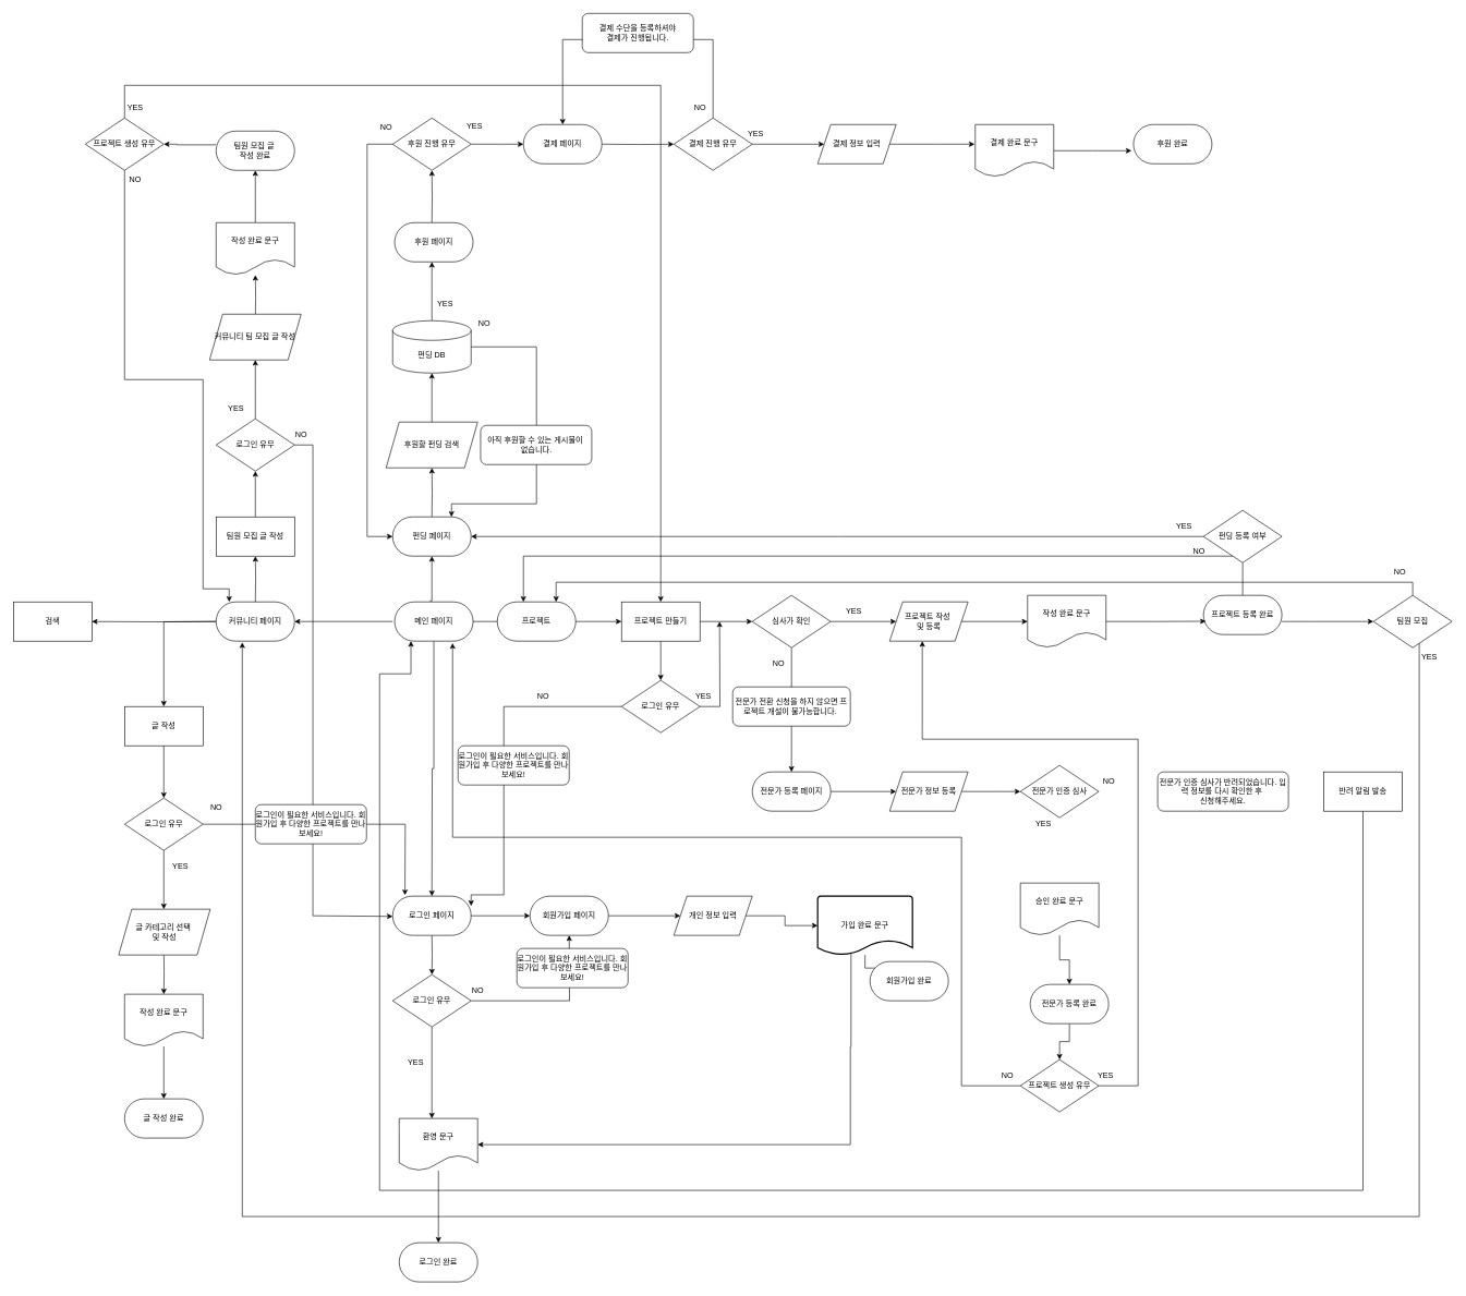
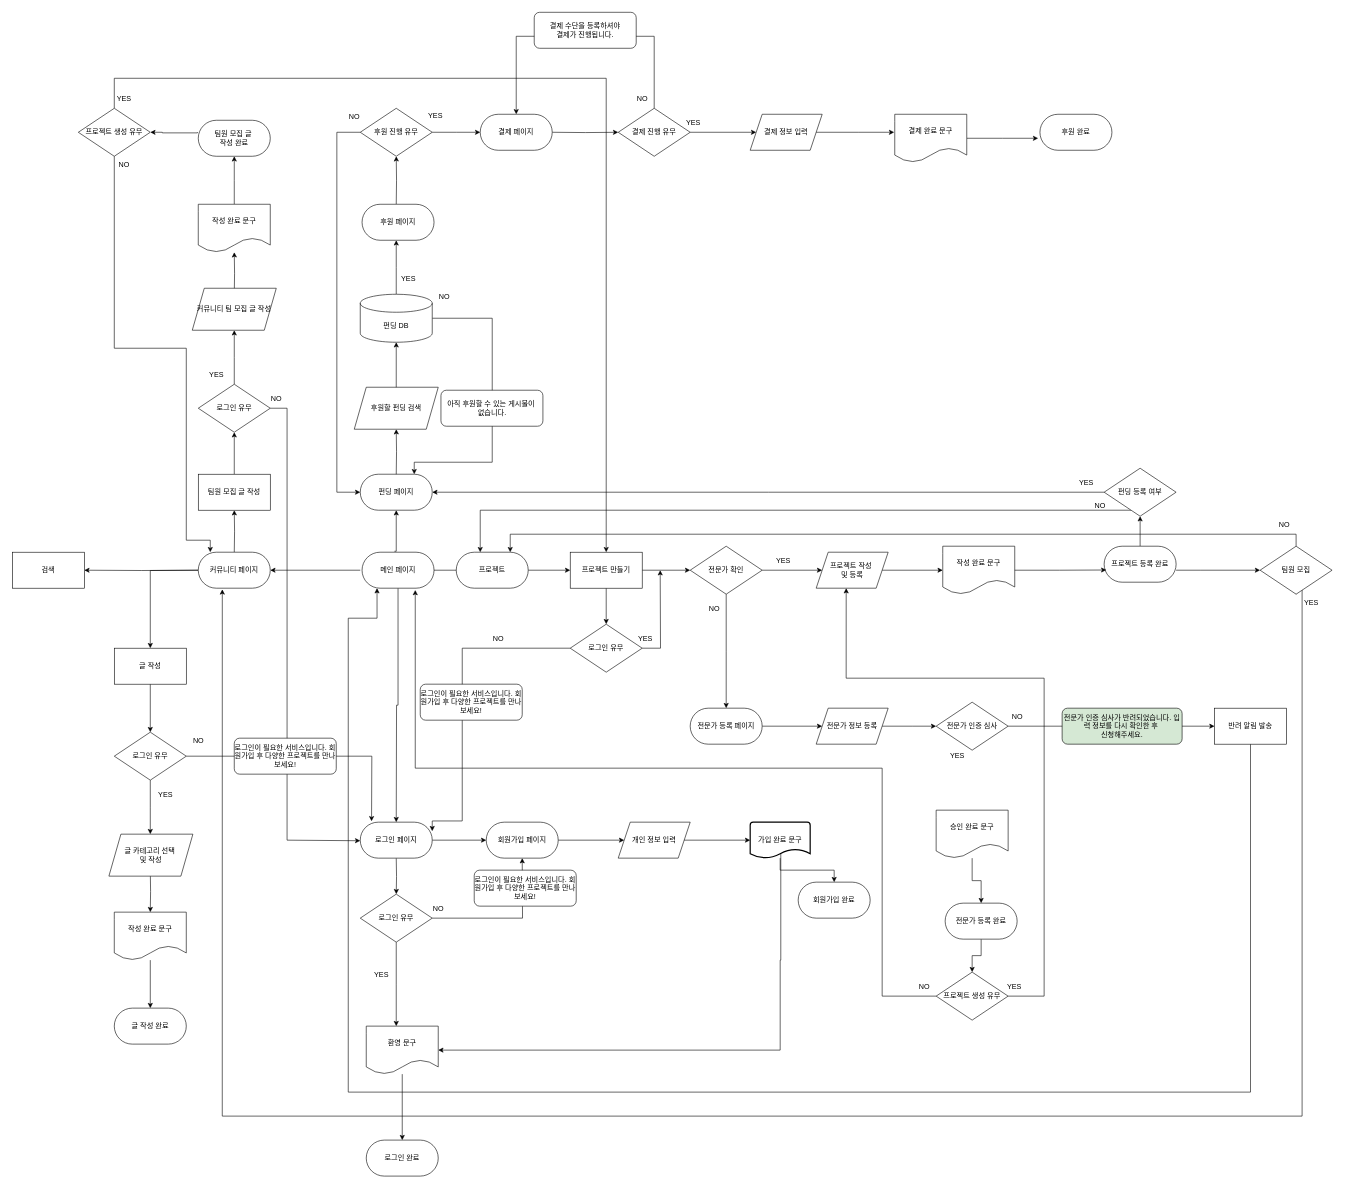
- <mxCell id="137" style="edgeStyle=orthogonalEdgeStyle;rounded=0;orthogonalLoop=1;jettySize=auto;html=1;entryX=0.5;entryY=1;entryDx=0;entryDy=0;endArrow=none;" edge="1" parent="1" source="138" target="122"><mxGeometry relative="1" as="geometry" /></mxCell>
+ <mxCell id="137" style="edgeStyle=orthogonalEdgeStyle;rounded=0;orthogonalLoop=1;jettySize=auto;html=1;entryX=0.5;entryY=1;entryDx=0;entryDy=0;" edge="1" parent="1" source="138" target="122"><mxGeometry relative="1" as="geometry" /></mxCell>
- <mxCell id="25" value="심사가 확인" style="rhombus;whiteSpace=wrap;html=1;" parent="1" vertex="1"><mxGeometry x="1150" y="910" width="120" height="80" as="geometry" /></mxCell>
+ <mxCell id="25" value="전문가 확인" style="rhombus;whiteSpace=wrap;html=1;" parent="1" vertex="1"><mxGeometry x="1150" y="910" width="120" height="80" as="geometry" /></mxCell>
- <mxCell id="38" value="&lt;font&gt;전문가 전환 신청을 하지 않으면 프로젝트 개설이 불가능합니다.&amp;nbsp;&lt;/font&gt;" style="rounded=1;whiteSpace=wrap;html=1;align=center;" parent="1" vertex="1"><mxGeometry x="1120" y="1050" width="180" height="60" as="geometry" /></mxCell>
- <mxCell id="51" value="&lt;font&gt;전문가 인증 심사가 반려되었습니다. 입력 정보를 다시 확인한 후&amp;nbsp;&lt;/font&gt;&lt;div&gt;&lt;font&gt;신청해주세요.&lt;/font&gt;&lt;/div&gt;" style="rounded=1;whiteSpace=wrap;html=1;align=center;" parent="1" vertex="1"><mxGeometry x="1770" y="1180" width="200" height="60" as="geometry" /></mxCell>
+ <mxCell id="51" value="&lt;font&gt;전문가 인증 심사가 반려되었습니다. 입력 정보를 다시 확인한 후&amp;nbsp;&lt;/font&gt;&lt;div&gt;&lt;font&gt;신청해주세요.&lt;/font&gt;&lt;/div&gt;" style="rounded=1;whiteSpace=wrap;html=1;align=center;fillColor=#d5e8d4;" parent="1" vertex="1"><mxGeometry x="1770" y="1180" width="200" height="60" as="geometry" /></mxCell>
+ <mxCell id="36" value="" style="edgeStyle=orthogonalEdgeStyle;rounded=0;orthogonalLoop=1;jettySize=auto;html=1;" parent="1" source="37" target="47" edge="1"><mxGeometry relative="1" as="geometry" /></mxCell>
- <mxCell id="18" value="가입 완료 문구" style="strokeWidth=2;html=1;shape=mxgraph.flowchart.document2;whiteSpace=wrap;size=0.25;" parent="1" vertex="1"><mxGeometry x="1250" y="1370" width="145" height="90" as="geometry" /></mxCell>
+ <mxCell id="18" value="가입 완료 문구" style="strokeWidth=2;html=1;shape=mxgraph.flowchart.document2;whiteSpace=wrap;size=0.25;" parent="1" vertex="1"><mxGeometry x="1250" y="1370" width="100" height="60" as="geometry" /></mxCell>
